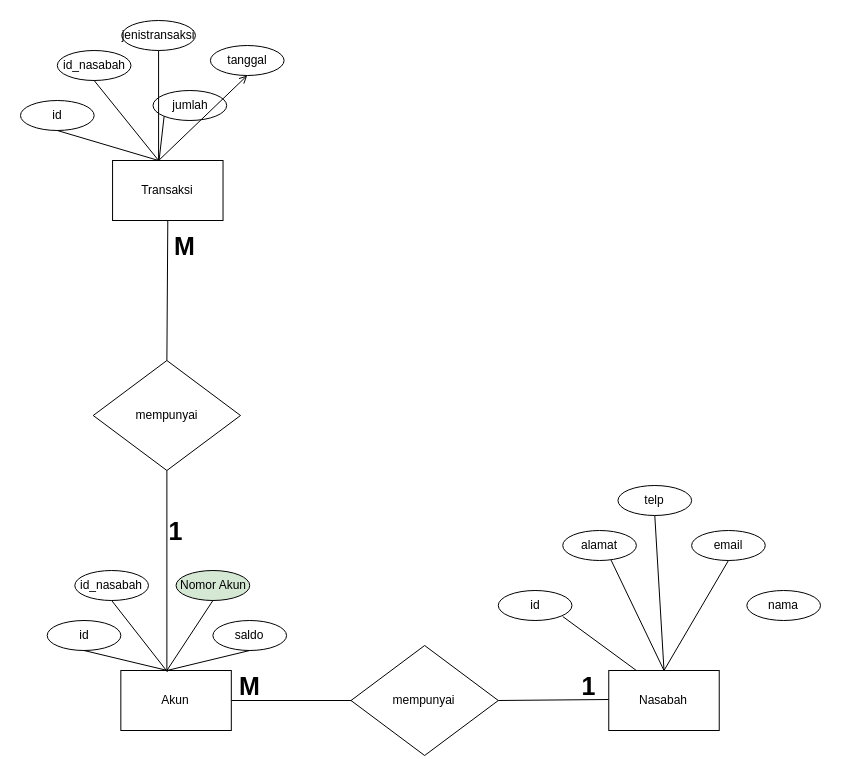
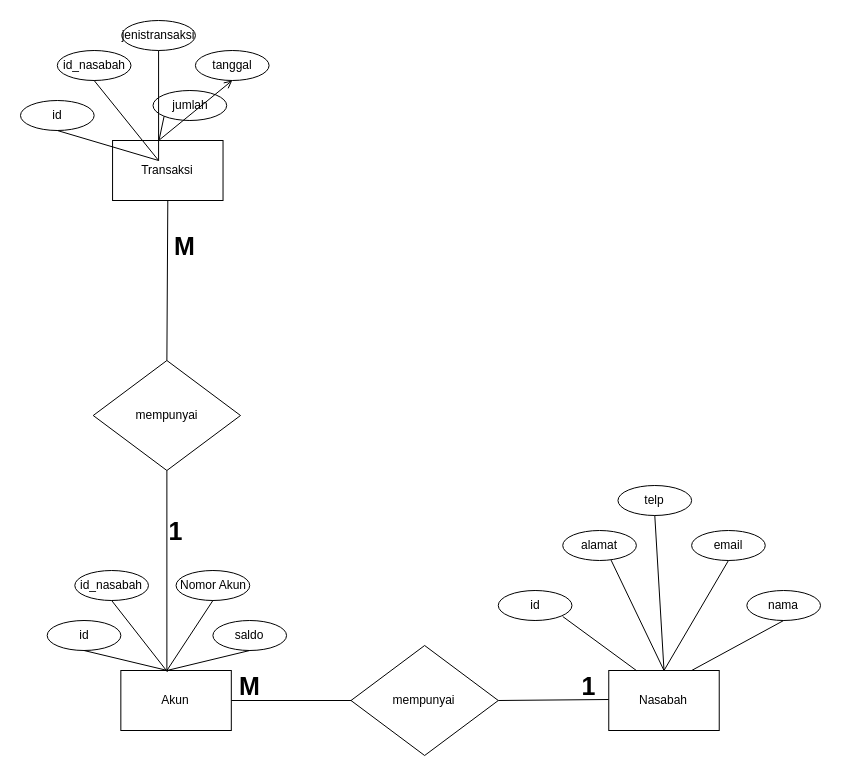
- <mxCell id="35" value="tanggal" style="ellipse;whiteSpace=wrap;html=1;" vertex="1" parent="31"><mxGeometry x="189.914" y="25" width="73.648" height="30" as="geometry" /></mxCell>
+ <mxCell id="35" value="tanggal" style="ellipse;whiteSpace=wrap;html=1;" vertex="1" parent="31"><mxGeometry x="174.914" y="30" width="73.648" height="30" as="geometry" /></mxCell>
- <mxCell id="32" value="Transaksi" style="rounded=0;whiteSpace=wrap;html=1;" vertex="1" parent="31"><mxGeometry x="92.06" y="140" width="110.472" height="60" as="geometry" /></mxCell>
+ <mxCell id="32" value="Transaksi" style="rounded=0;whiteSpace=wrap;html=1;" vertex="1" parent="31"><mxGeometry x="92.06" y="120" width="110.472" height="60" as="geometry" /></mxCell>
- <mxCell id="17" value="Nomor Akun" style="ellipse;whiteSpace=wrap;html=1;fillColor=#d5e8d4;" vertex="1" parent="2"><mxGeometry x="155.581" y="550" width="73.648" height="30" as="geometry" /></mxCell>
+ <mxCell id="17" value="Nomor Akun" style="ellipse;whiteSpace=wrap;html=1;" vertex="1" parent="2"><mxGeometry x="155.581" y="550" width="73.648" height="30" as="geometry" /></mxCell>
+ <mxCell id="13" value="" style="endArrow=none;html=1;rounded=0;entryX=0.75;entryY=0;entryDx=0;entryDy=0;entryPerimeter=0;exitX=0.5;exitY=1;exitDx=0;exitDy=0;" edge="1" parent="2" source="8" target="3"><mxGeometry width="50" height="50" relative="1" as="geometry"><mxPoint x="782.509" y="694" as="sourcePoint" /><mxPoint x="680.322" y="640" as="targetPoint" /></mxGeometry></mxCell>
